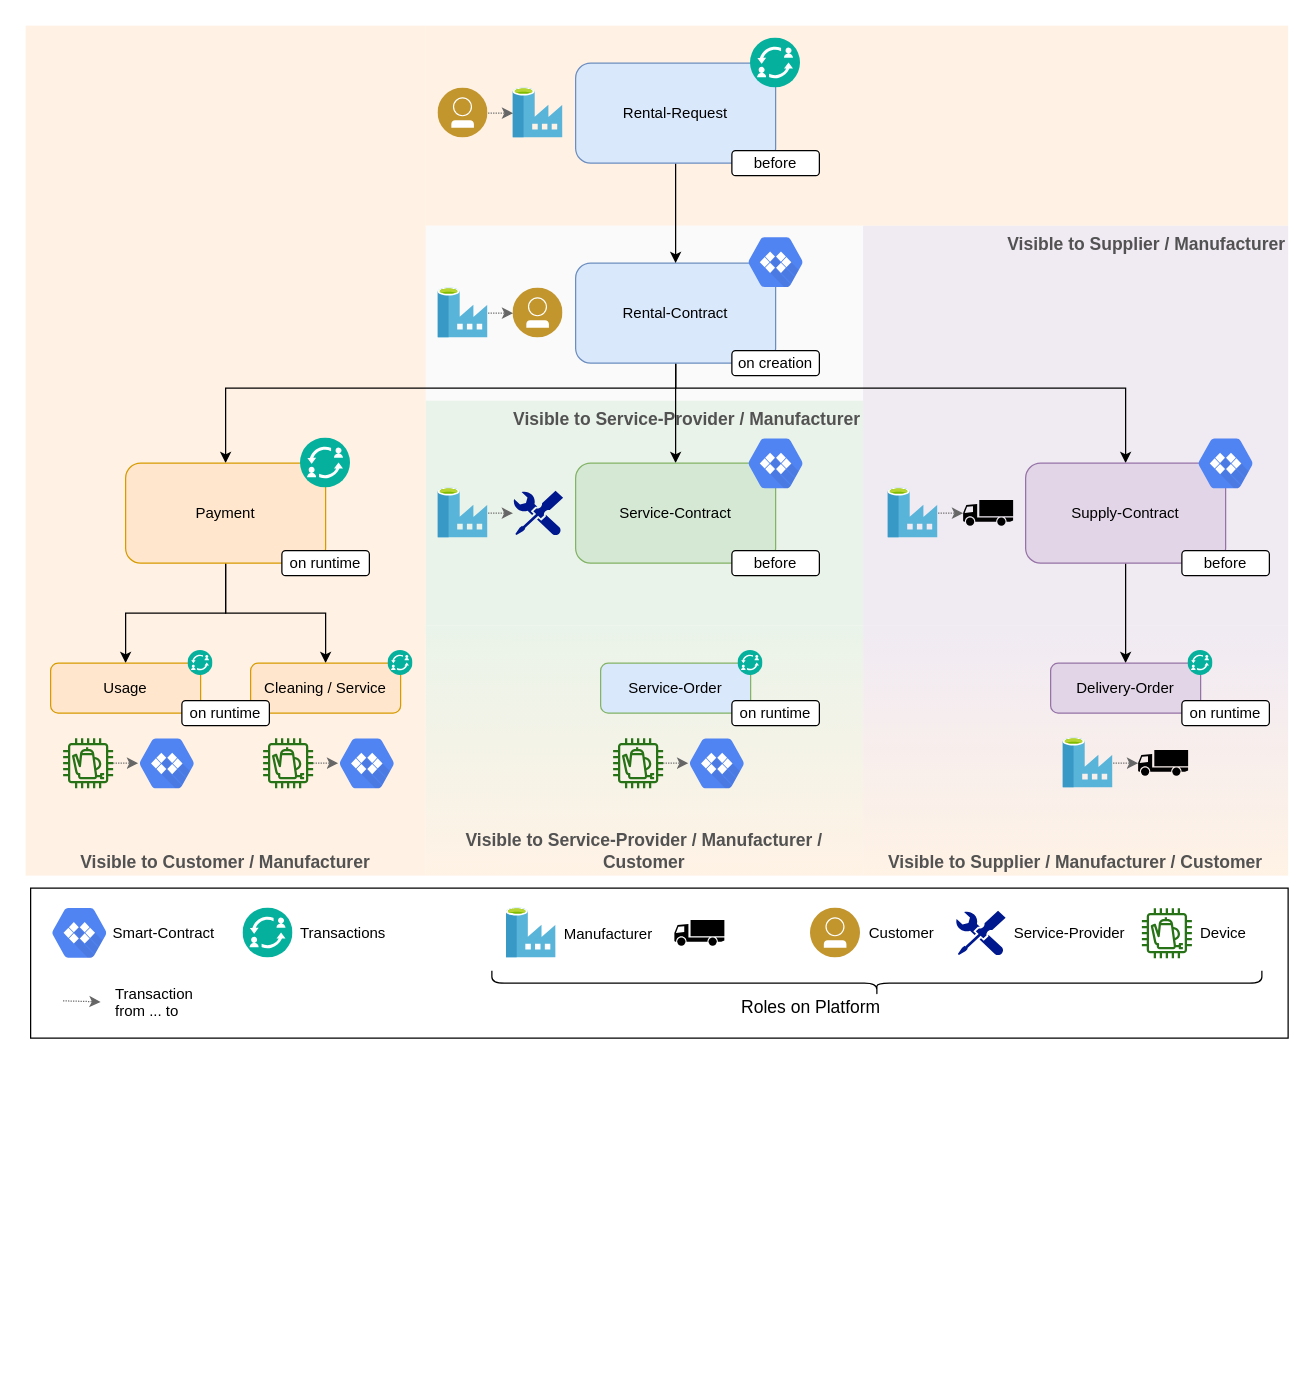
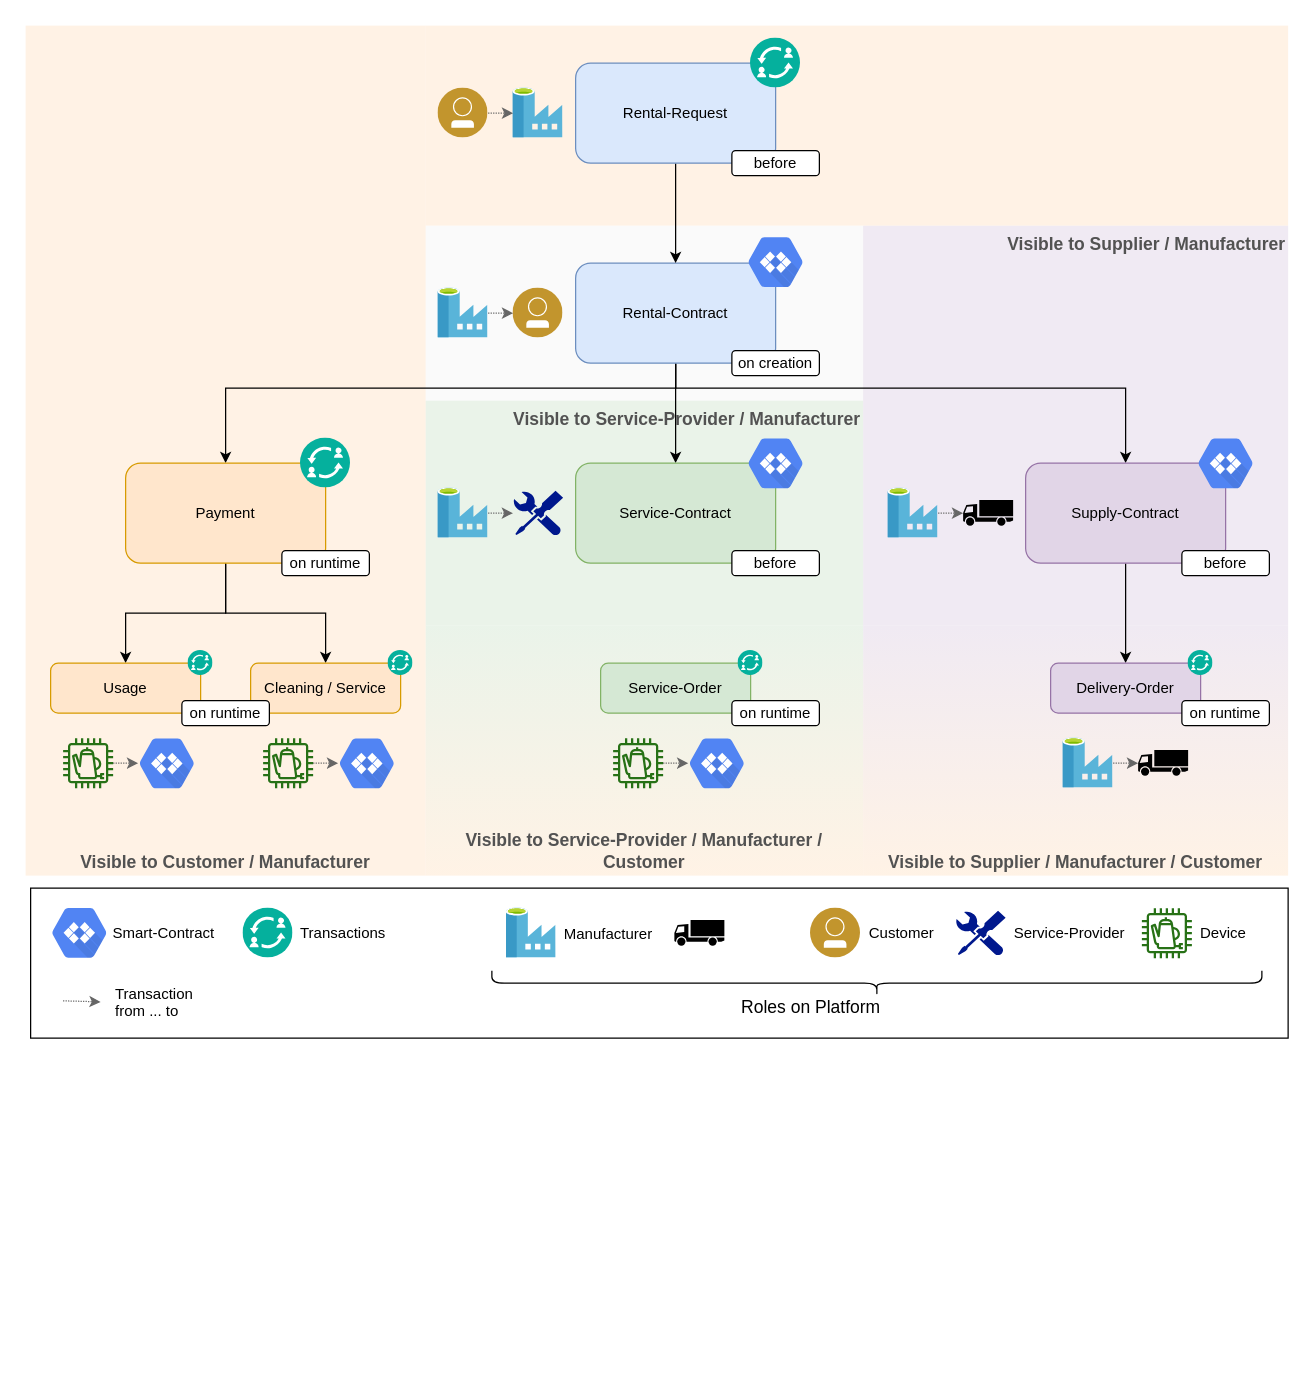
- <mxCell id="16" value="Service-Order" style="rounded=1;whiteSpace=wrap;html=1;fillColor=#dae8fc;strokeColor=#82b366;" parent="1" vertex="1"><mxGeometry x="480" y="530" width="120" height="40" as="geometry" /></mxCell>
+ <mxCell id="16" value="Service-Order" style="rounded=1;whiteSpace=wrap;html=1;fillColor=#d5e8d4;strokeColor=#82b366;" parent="1" vertex="1"><mxGeometry x="480" y="530" width="120" height="40" as="geometry" /></mxCell>
